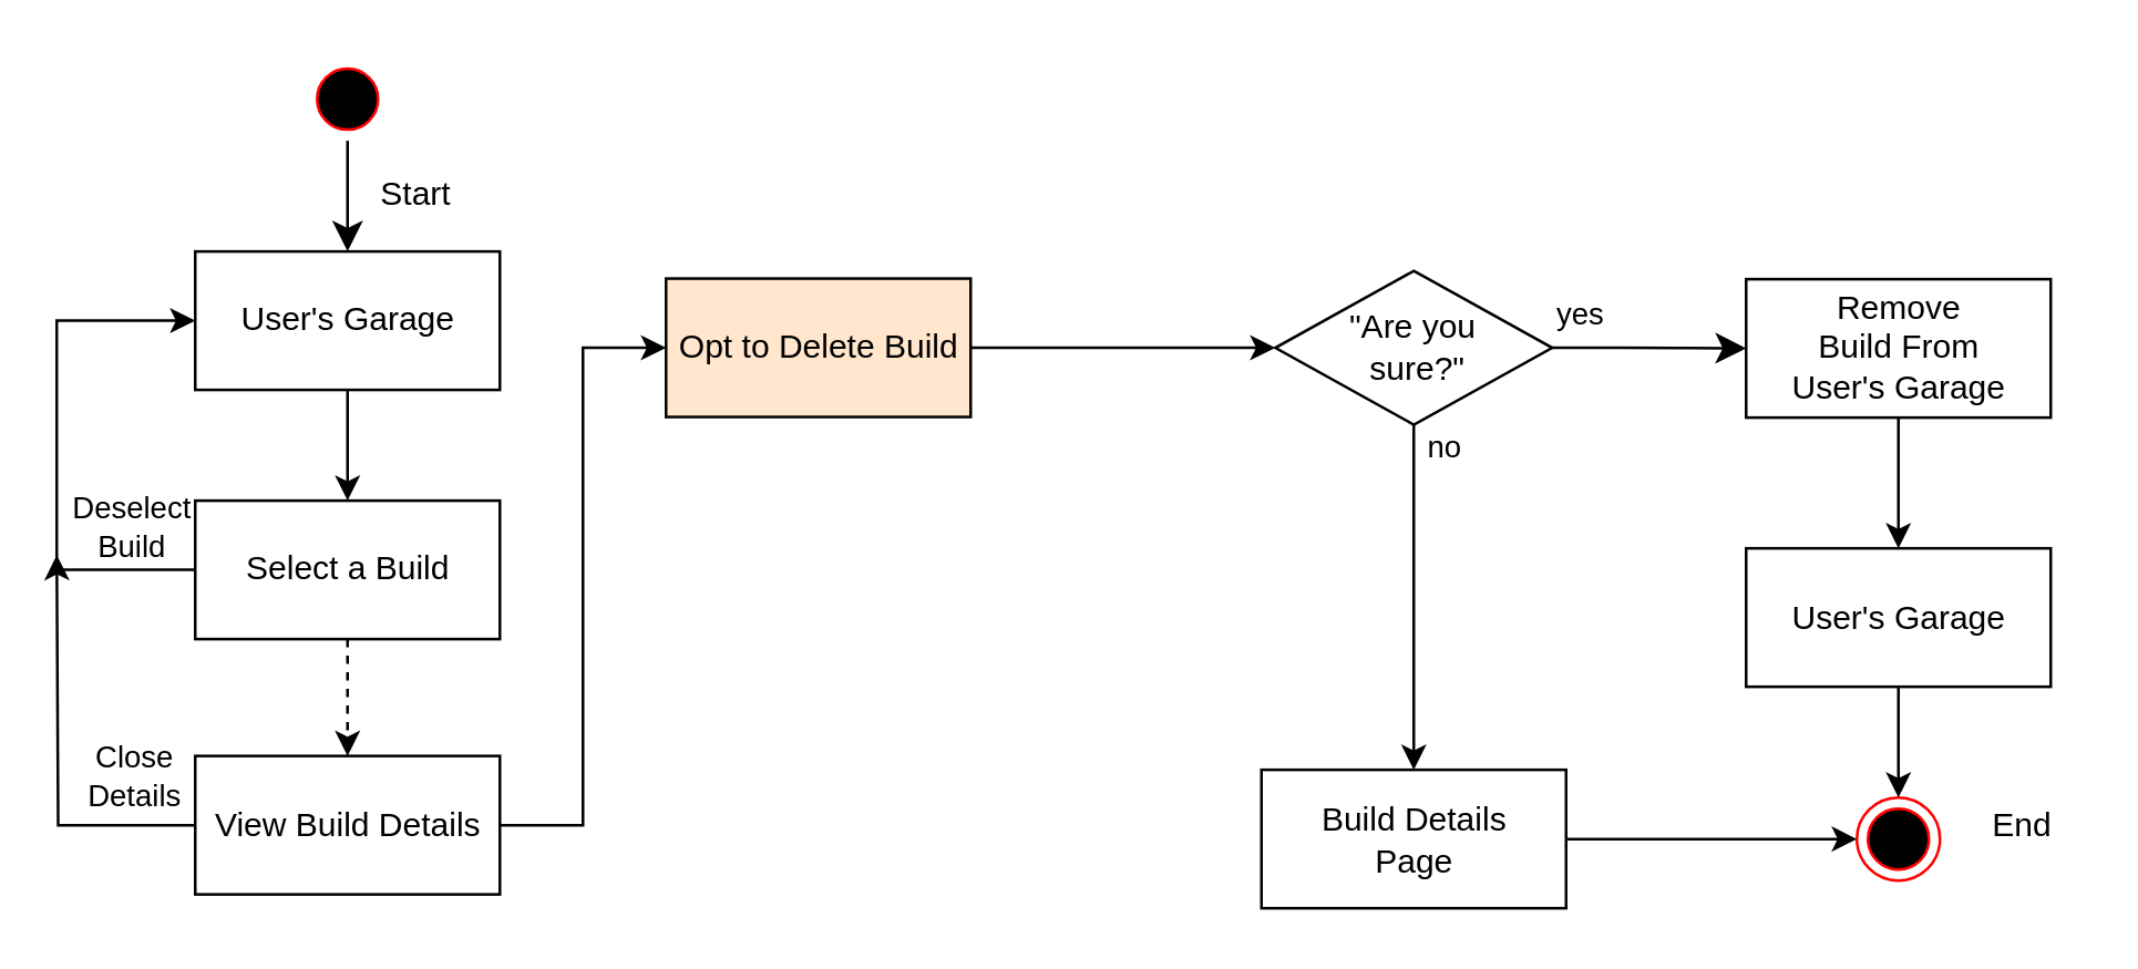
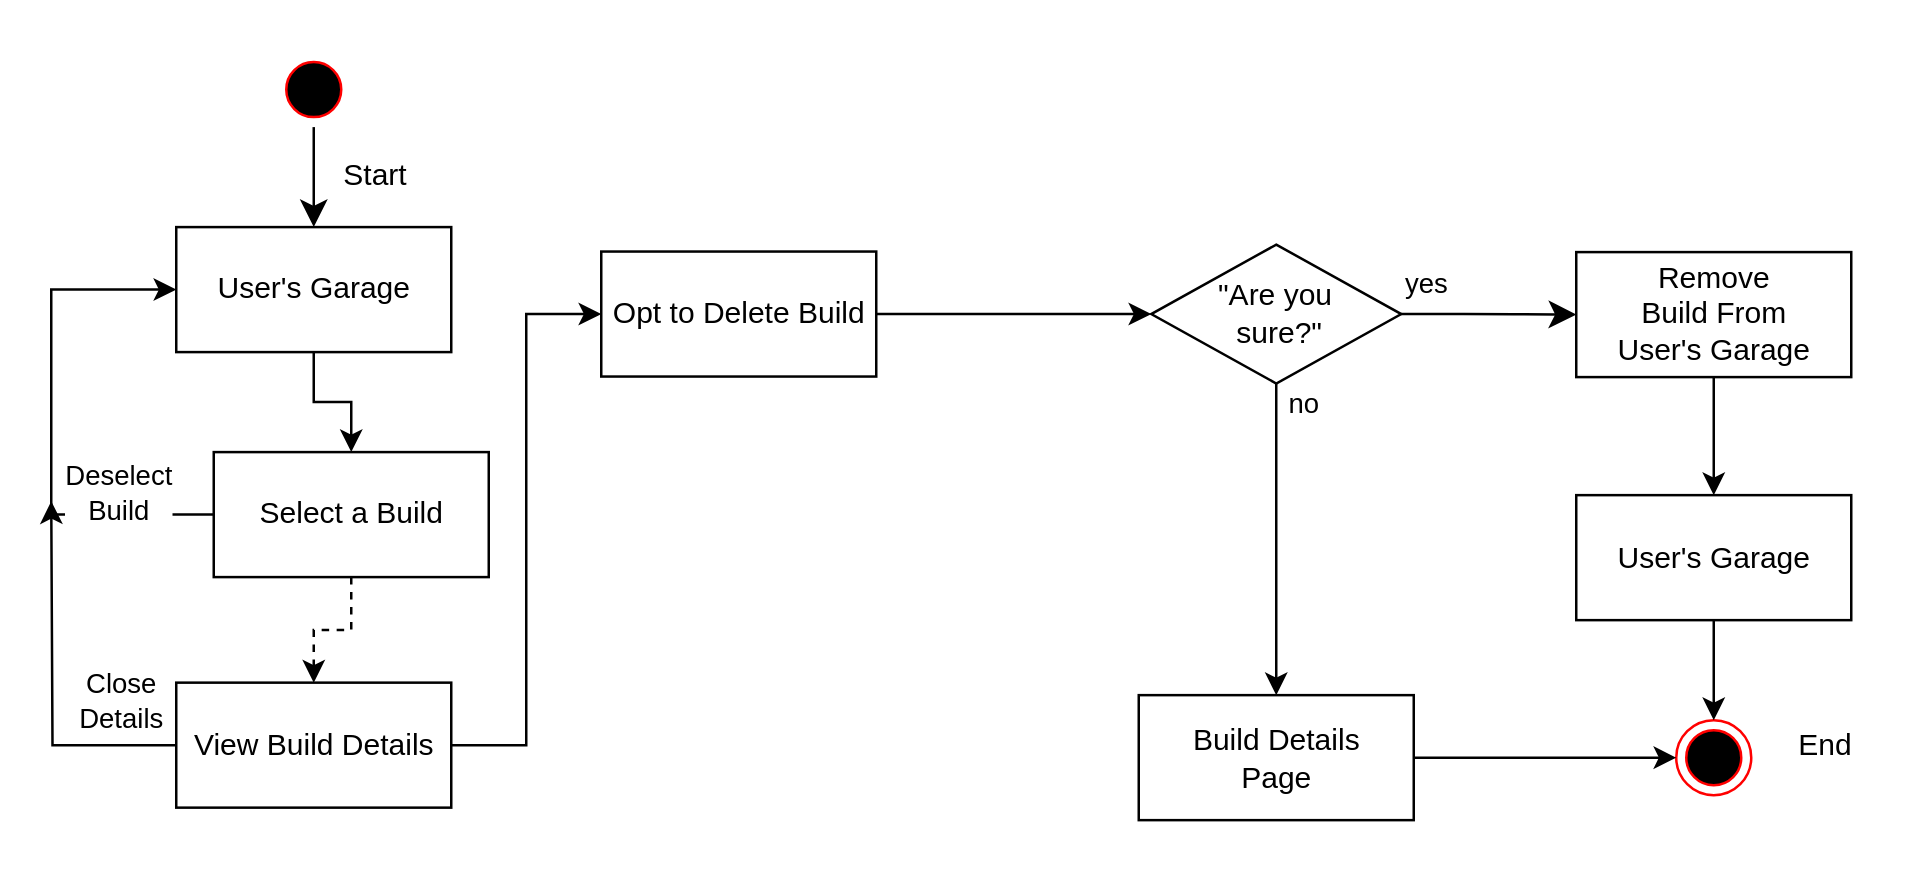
- <mxCell id="12" value="Opt to Delete Build" style="html=1;strokeColor=#000000;fillColor=#ffe6cc;" parent="1" vertex="1"><mxGeometry x="240" y="100.12" width="110" height="50" as="geometry" /></mxCell>
+ <mxCell id="12" value="Opt to Delete Build" style="html=1;strokeColor=#000000;" parent="1" vertex="1"><mxGeometry x="240" y="100.12" width="110" height="50" as="geometry" /></mxCell>
- <mxCell id="10" value="Select a Build" style="html=1;strokeColor=#000000;" parent="1" vertex="1"><mxGeometry x="70" y="180.34" width="110" height="50" as="geometry" /></mxCell>
+ <mxCell id="10" value="Select a Build" style="html=1;strokeColor=#000000;" parent="1" vertex="1"><mxGeometry x="85" y="180.34" width="110" height="50" as="geometry" /></mxCell>
